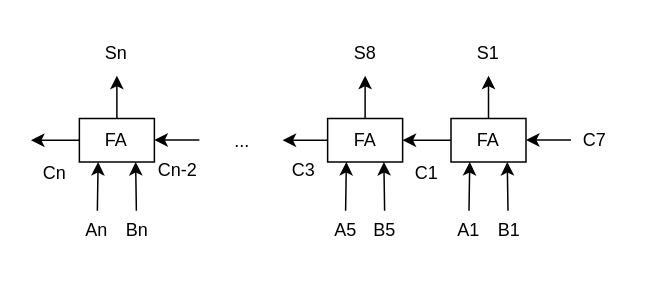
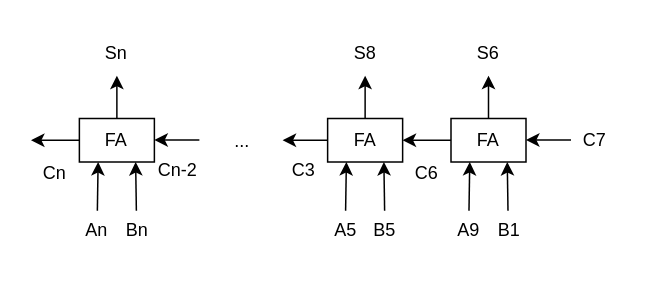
- <mxCell id="12" value="S1" style="text;html=1;strokeColor=none;fillColor=none;align=center;verticalAlign=middle;whiteSpace=wrap;rounded=0;" vertex="1" parent="1"><mxGeometry x="308.87" y="20" width="32.25" height="30" as="geometry" /></mxCell>
+ <mxCell id="12" value="S6" style="text;html=1;strokeColor=none;fillColor=none;align=center;verticalAlign=middle;whiteSpace=wrap;rounded=0;" vertex="1" parent="1"><mxGeometry x="308.87" y="20" width="32.25" height="30" as="geometry" /></mxCell>
- <mxCell id="11" value="C1" style="text;html=1;strokeColor=none;fillColor=none;align=center;verticalAlign=middle;whiteSpace=wrap;rounded=0;" vertex="1" parent="1"><mxGeometry x="267.75" y="100" width="32.25" height="30" as="geometry" /></mxCell>
+ <mxCell id="11" value="C6" style="text;html=1;strokeColor=none;fillColor=none;align=center;verticalAlign=middle;whiteSpace=wrap;rounded=0;" vertex="1" parent="1"><mxGeometry x="267.75" y="100" width="32.25" height="30" as="geometry" /></mxCell>
- <mxCell id="9" value="A1" style="text;html=1;strokeColor=none;fillColor=none;align=center;verticalAlign=middle;whiteSpace=wrap;rounded=0;" vertex="1" parent="1"><mxGeometry x="300" y="138" width="23.5" height="30" as="geometry" /></mxCell>
+ <mxCell id="9" value="A9" style="text;html=1;strokeColor=none;fillColor=none;align=center;verticalAlign=middle;whiteSpace=wrap;rounded=0;" vertex="1" parent="1"><mxGeometry x="300" y="138" width="23.5" height="30" as="geometry" /></mxCell>
